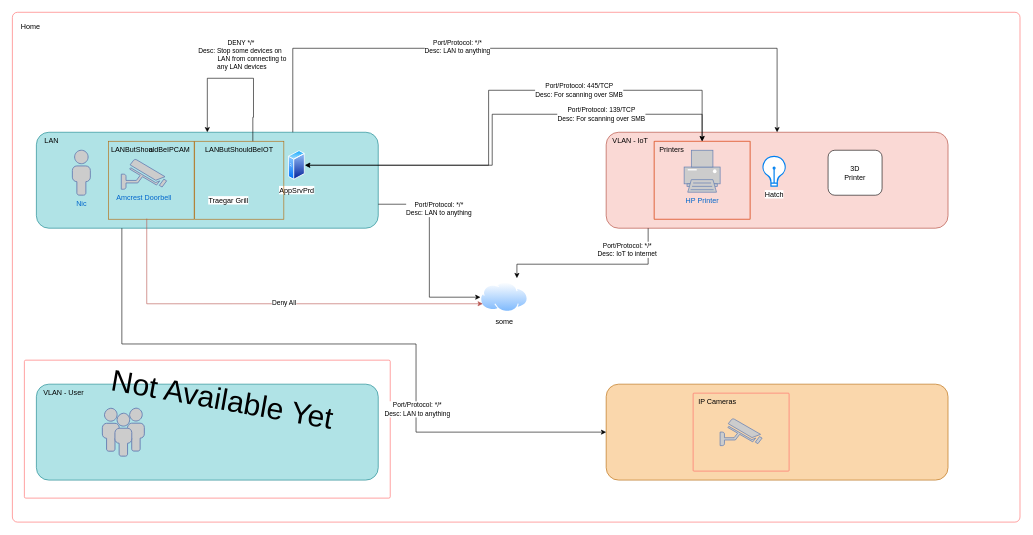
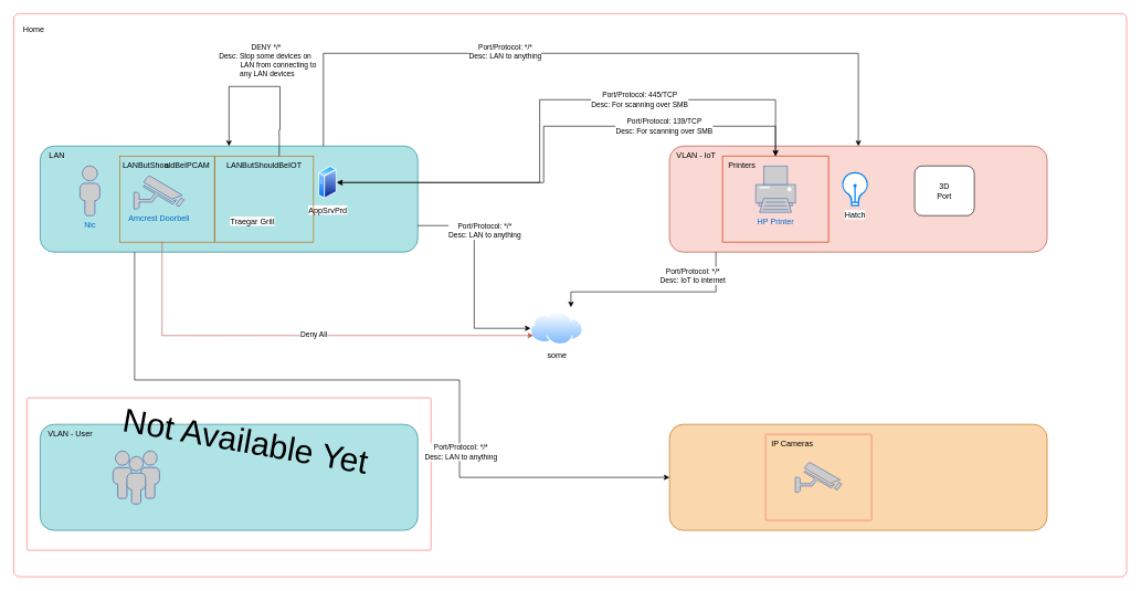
- <mxCell id="14" value="&lt;div&gt;3D&lt;/div&gt;&lt;div&gt;Printer&lt;br&gt;&lt;/div&gt;" style="rounded=1;whiteSpace=wrap;html=1;" parent="9" vertex="1"><mxGeometry x="370" y="30" width="90" height="75" as="geometry" /></mxCell>
+ <mxCell id="14" value="&lt;div&gt;3D&lt;/div&gt;&lt;div&gt;Port&lt;br&gt;&lt;/div&gt;" style="rounded=1;whiteSpace=wrap;html=1;" parent="9" vertex="1"><mxGeometry x="370" y="30" width="90" height="75" as="geometry" /></mxCell>
